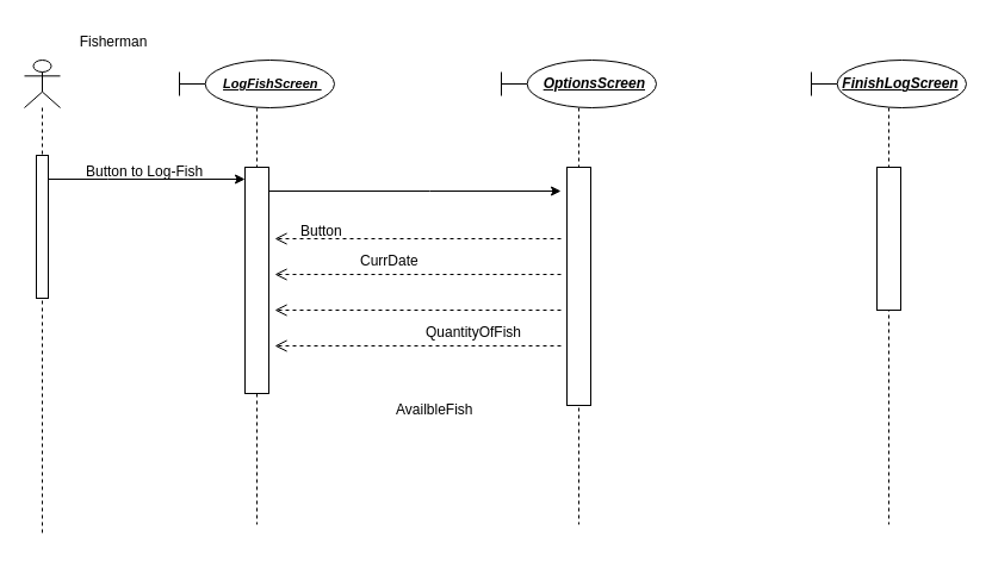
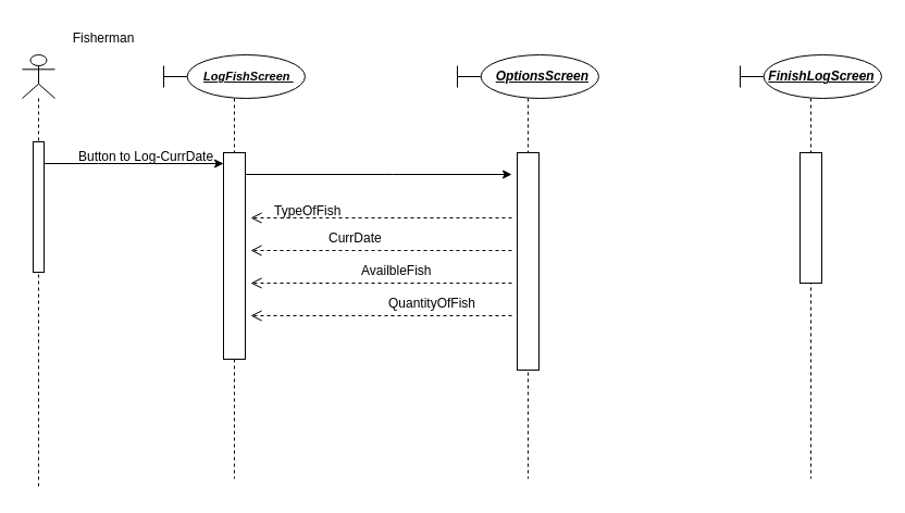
- <mxCell id="12" value="Button to Log-Fish" style="text;whiteSpace=wrap;html=1;" vertex="1" parent="1"><mxGeometry x="70" y="130" width="130" height="40" as="geometry" /></mxCell>
+ <mxCell id="12" value="Button to Log-CurrDate" style="text;whiteSpace=wrap;html=1;" vertex="1" parent="1"><mxGeometry x="70" y="130" width="130" height="40" as="geometry" /></mxCell>
- <mxCell id="15" value="Button" style="text;whiteSpace=wrap;html=1;" vertex="1" parent="1"><mxGeometry x="250" y="180" width="70" height="30" as="geometry" /></mxCell>
+ <mxCell id="15" value="TypeOfFish" style="text;whiteSpace=wrap;html=1;" vertex="1" parent="1"><mxGeometry x="250" y="180" width="70" height="30" as="geometry" /></mxCell>
- <mxCell id="20" value="AvailbleFish" style="text;whiteSpace=wrap;html=1;" vertex="1" parent="1"><mxGeometry x="330" y="330" width="70" height="30" as="geometry" /></mxCell>
+ <mxCell id="20" value="AvailbleFish" style="text;whiteSpace=wrap;html=1;" vertex="1" parent="1"><mxGeometry x="330" y="235" width="70" height="30" as="geometry" /></mxCell>
